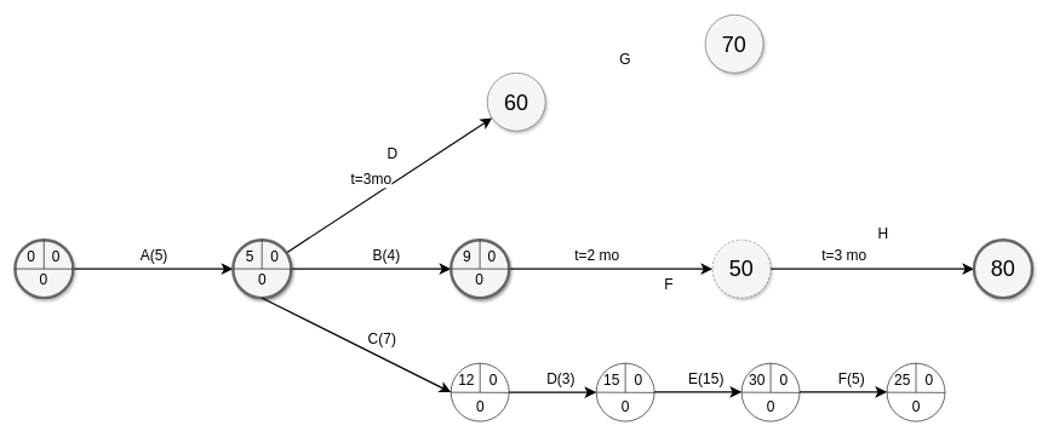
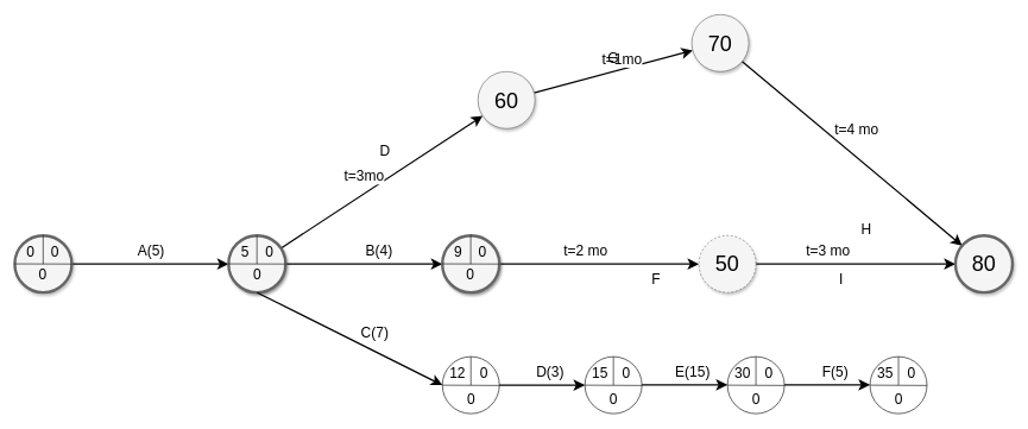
+ <mxCell id="13" style="edgeStyle=none;curved=1;html=1;startSize=10;endFill=1;endSize=10;strokeWidth=2;fontSize=12;" parent="1" source="15" target="21" edge="1"><mxGeometry relative="1" as="geometry" /></mxCell>
+ <mxCell id="14" value="t=1mo" style="text;html=1;resizable=0;points=[];align=center;verticalAlign=middle;labelBackgroundColor=#ffffff;fontSize=20;" parent="13" vertex="1" connectable="0"><mxGeometry x="-0.073" y="-5" relative="1" as="geometry"><mxPoint x="18" y="-25" as="offset" /></mxGeometry></mxCell>
+ <mxCell id="19" style="edgeStyle=none;curved=1;html=1;startSize=10;endFill=1;endSize=10;strokeWidth=2;fontSize=12;" parent="1" source="21" target="22" edge="1"><mxGeometry relative="1" as="geometry" /></mxCell>
+ <mxCell id="20" value="t=4 mo" style="text;html=1;resizable=0;points=[];align=center;verticalAlign=middle;labelBackgroundColor=#ffffff;fontSize=20;" parent="19" vertex="1" connectable="0"><mxGeometry x="-0.266" y="2" relative="1" as="geometry"><mxPoint x="45" y="1" as="offset" /></mxGeometry></mxCell>
+ <mxCell id="27" value="I" style="text;html=1;strokeColor=none;fillColor=none;align=center;verticalAlign=middle;whiteSpace=wrap;rounded=0;shadow=1;labelBackgroundColor=none;fontSize=20;" parent="1" vertex="1"><mxGeometry x="1160" y="380" width="40" height="20" as="geometry" /></mxCell>
- <mxCell id="74" value="&lt;div&gt;25&lt;/div&gt;" style="text;html=1;resizable=0;points=[];align=center;verticalAlign=middle;labelBackgroundColor=none;fontSize=20;" vertex="1" connectable="0" parent="1"><mxGeometry x="1256.995" y="520" as="geometry"><mxPoint x="-16" y="2" as="offset" /></mxGeometry></mxCell>
+ <mxCell id="74" value="&lt;div&gt;35&lt;/div&gt;" style="text;html=1;resizable=0;points=[];align=center;verticalAlign=middle;labelBackgroundColor=none;fontSize=20;" vertex="1" connectable="0" parent="1"><mxGeometry x="1256.995" y="520" as="geometry"><mxPoint x="-16" y="2" as="offset" /></mxGeometry></mxCell>
